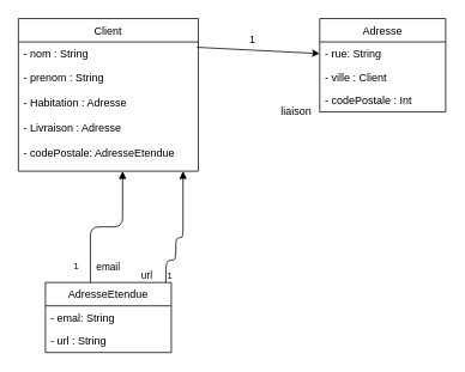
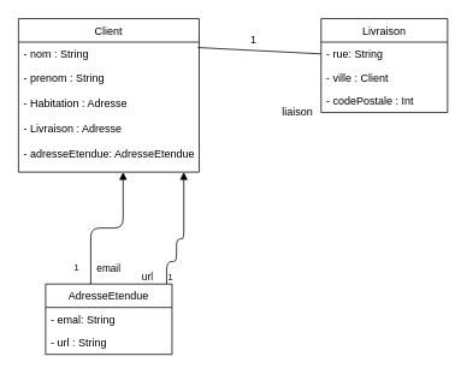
- <mxCell id="6" value="Adresse" style="swimlane;fontStyle=0;childLayout=stackLayout;horizontal=1;startSize=26;fillColor=none;horizontalStack=0;resizeParent=1;resizeParentMax=0;resizeLast=0;collapsible=1;marginBottom=0;" parent="1" vertex="1"><mxGeometry x="355" y="20" width="140" height="104" as="geometry" /></mxCell>
+ <mxCell id="6" value="Livraison" style="swimlane;fontStyle=0;childLayout=stackLayout;horizontal=1;startSize=26;fillColor=none;horizontalStack=0;resizeParent=1;resizeParentMax=0;resizeLast=0;collapsible=1;marginBottom=0;" parent="1" vertex="1"><mxGeometry x="355" y="20" width="140" height="104" as="geometry" /></mxCell>
- <mxCell id="10" value="" style="endArrow=classic;html=1;exitX=0.993;exitY=0.231;exitDx=0;exitDy=0;exitPerimeter=0;entryX=0;entryY=0.5;entryDx=0;entryDy=0;" parent="1" source="4" target="7" edge="1"><mxGeometry width="50" height="50" relative="1" as="geometry"><mxPoint x="174.02" y="56.006" as="sourcePoint" /><mxPoint x="255" y="56" as="targetPoint" /><Array as="points" /></mxGeometry></mxCell>
+ <mxCell id="10" value="" style="endArrow=none;html=1;exitX=0.993;exitY=0.231;exitDx=0;exitDy=0;exitPerimeter=0;entryX=0;entryY=0.5;entryDx=0;entryDy=0;" parent="1" source="4" target="7" edge="1"><mxGeometry width="50" height="50" relative="1" as="geometry"><mxPoint x="174.02" y="56.006" as="sourcePoint" /><mxPoint x="255" y="56" as="targetPoint" /><Array as="points" /></mxGeometry></mxCell>
- <mxCell id="5" value="- prenom : String&#10;&#10;- Habitation : Adresse&#10;&#10;- Livraison : Adresse&#10;&#10;- codePostale: AdresseEtendue" style="text;strokeColor=none;fillColor=none;align=left;verticalAlign=top;spacingLeft=4;spacingRight=4;overflow=hidden;rotatable=0;points=[[0,0.5],[1,0.5]];portConstraint=eastwest;" parent="3" vertex="1"><mxGeometry y="52" width="200" height="118" as="geometry" /></mxCell>
+ <mxCell id="5" value="- prenom : String&#10;&#10;- Habitation : Adresse&#10;&#10;- Livraison : Adresse&#10;&#10;- adresseEtendue: AdresseEtendue" style="text;strokeColor=none;fillColor=none;align=left;verticalAlign=top;spacingLeft=4;spacingRight=4;overflow=hidden;rotatable=0;points=[[0,0.5],[1,0.5]];portConstraint=eastwest;" parent="3" vertex="1"><mxGeometry y="52" width="200" height="118" as="geometry" /></mxCell>
